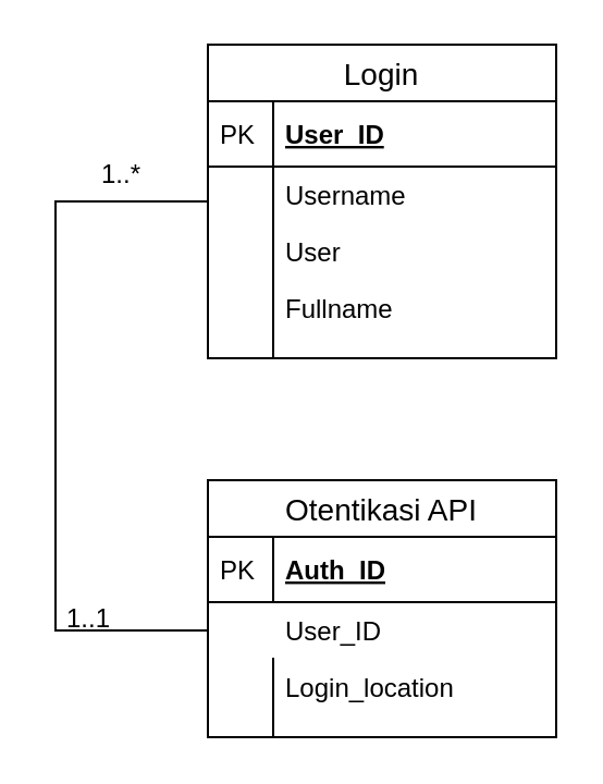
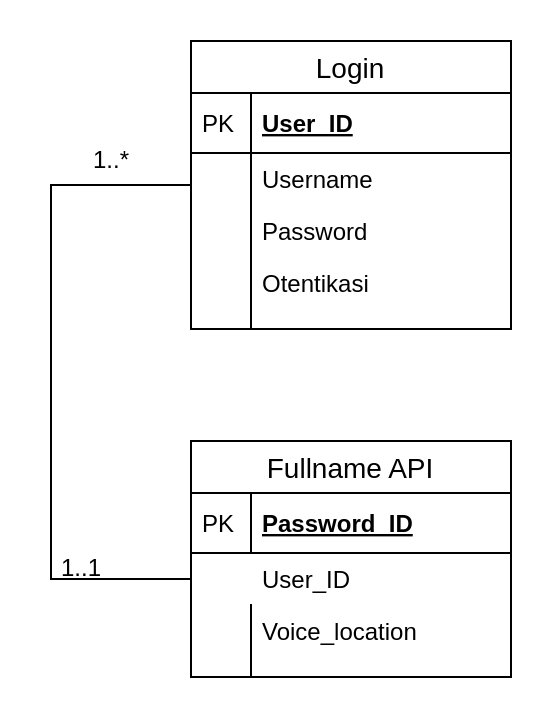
- <mxCell id="16" value="User" style="shape=partialRectangle;top=0;left=0;right=0;bottom=0;align=left;verticalAlign=top;fillColor=none;spacingLeft=34;spacingRight=4;overflow=hidden;rotatable=0;points=[[0,0.5],[1,0.5]];portConstraint=eastwest;dropTarget=0;fontSize=12;" vertex="1" parent="11"><mxGeometry y="82" width="160" height="26" as="geometry" /></mxCell>
+ <mxCell id="16" value="Password" style="shape=partialRectangle;top=0;left=0;right=0;bottom=0;align=left;verticalAlign=top;fillColor=none;spacingLeft=34;spacingRight=4;overflow=hidden;rotatable=0;points=[[0,0.5],[1,0.5]];portConstraint=eastwest;dropTarget=0;fontSize=12;" vertex="1" parent="11"><mxGeometry y="82" width="160" height="26" as="geometry" /></mxCell>
- <mxCell id="18" value="Fullname" style="shape=partialRectangle;top=0;left=0;right=0;bottom=0;align=left;verticalAlign=top;fillColor=none;spacingLeft=34;spacingRight=4;overflow=hidden;rotatable=0;points=[[0,0.5],[1,0.5]];portConstraint=eastwest;dropTarget=0;fontSize=12;" vertex="1" parent="11"><mxGeometry y="108" width="160" height="26" as="geometry" /></mxCell>
+ <mxCell id="18" value="Otentikasi" style="shape=partialRectangle;top=0;left=0;right=0;bottom=0;align=left;verticalAlign=top;fillColor=none;spacingLeft=34;spacingRight=4;overflow=hidden;rotatable=0;points=[[0,0.5],[1,0.5]];portConstraint=eastwest;dropTarget=0;fontSize=12;" vertex="1" parent="11"><mxGeometry y="108" width="160" height="26" as="geometry" /></mxCell>
- <mxCell id="2" value="Otentikasi API" style="swimlane;fontStyle=0;childLayout=stackLayout;horizontal=1;startSize=26;horizontalStack=0;resizeParent=1;resizeParentMax=0;resizeLast=0;collapsible=1;marginBottom=0;align=center;fontSize=14;" vertex="1" parent="1"><mxGeometry x="95" y="220" width="160" height="118" as="geometry" /></mxCell>
+ <mxCell id="2" value="Fullname API" style="swimlane;fontStyle=0;childLayout=stackLayout;horizontal=1;startSize=26;horizontalStack=0;resizeParent=1;resizeParentMax=0;resizeLast=0;collapsible=1;marginBottom=0;align=center;fontSize=14;" vertex="1" parent="1"><mxGeometry x="95" y="220" width="160" height="118" as="geometry" /></mxCell>
- <mxCell id="3" value="Auth_ID" style="shape=partialRectangle;top=0;left=0;right=0;bottom=1;align=left;verticalAlign=middle;fillColor=none;spacingLeft=34;spacingRight=4;overflow=hidden;rotatable=0;points=[[0,0.5],[1,0.5]];portConstraint=eastwest;dropTarget=0;fontStyle=5;fontSize=12;" vertex="1" parent="2"><mxGeometry y="26" width="160" height="30" as="geometry" /></mxCell>
+ <mxCell id="3" value="Password_ID" style="shape=partialRectangle;top=0;left=0;right=0;bottom=1;align=left;verticalAlign=middle;fillColor=none;spacingLeft=34;spacingRight=4;overflow=hidden;rotatable=0;points=[[0,0.5],[1,0.5]];portConstraint=eastwest;dropTarget=0;fontStyle=5;fontSize=12;" vertex="1" parent="2"><mxGeometry y="26" width="160" height="30" as="geometry" /></mxCell>
- <mxCell id="6" value="Login_location" style="shape=partialRectangle;top=0;left=0;right=0;bottom=0;align=left;verticalAlign=top;fillColor=none;spacingLeft=34;spacingRight=4;overflow=hidden;rotatable=0;points=[[0,0.5],[1,0.5]];portConstraint=eastwest;dropTarget=0;fontSize=12;" vertex="1" parent="2"><mxGeometry y="82" width="160" height="26" as="geometry" /></mxCell>
+ <mxCell id="6" value="Voice_location" style="shape=partialRectangle;top=0;left=0;right=0;bottom=0;align=left;verticalAlign=top;fillColor=none;spacingLeft=34;spacingRight=4;overflow=hidden;rotatable=0;points=[[0,0.5],[1,0.5]];portConstraint=eastwest;dropTarget=0;fontSize=12;" vertex="1" parent="2"><mxGeometry y="82" width="160" height="26" as="geometry" /></mxCell>
